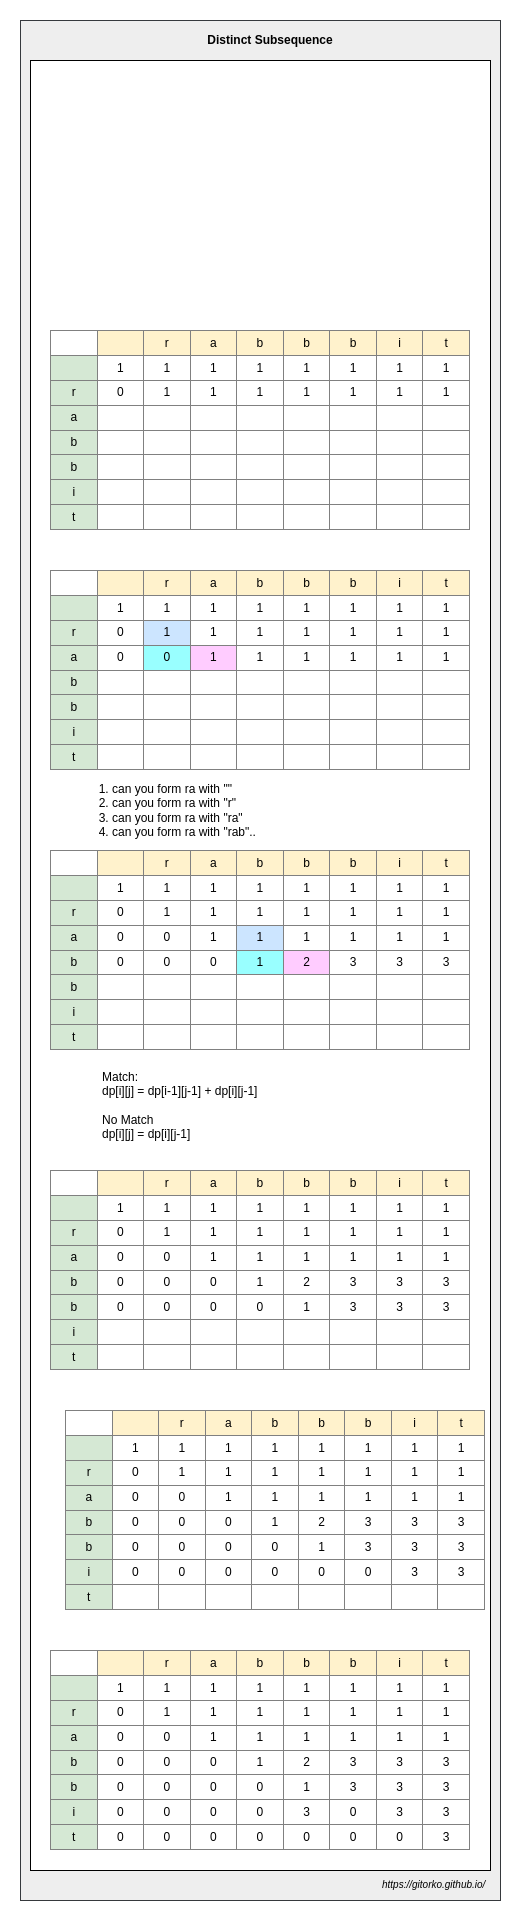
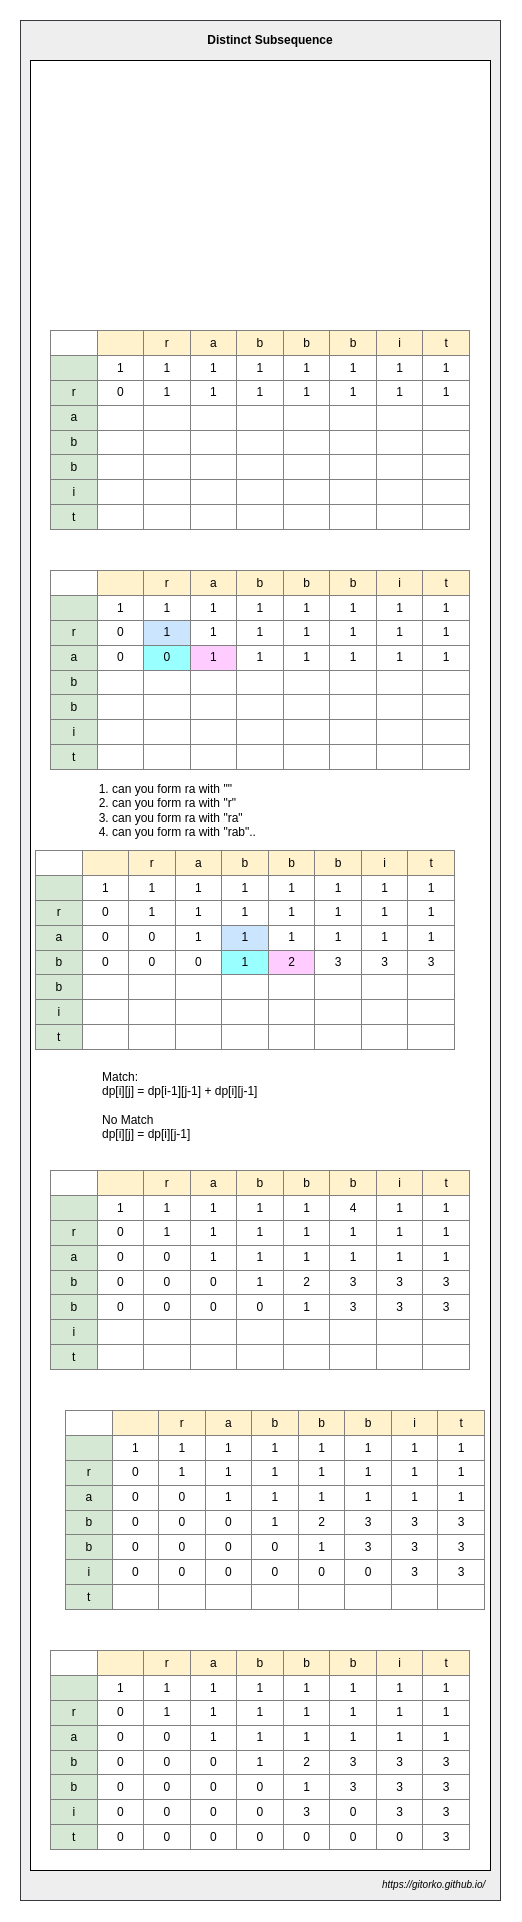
- <mxCell id="6" value="&lt;table border=&quot;1&quot; width=&quot;100%&quot; style=&quot;width: 100% ; height: 100% ; border-collapse: collapse&quot;&gt;&lt;tbody&gt;&lt;tr&gt;&lt;td&gt;&lt;br&gt;&lt;/td&gt;&lt;td style=&quot;background-color: rgb(255 , 242 , 204)&quot;&gt;&amp;nbsp;&lt;/td&gt;&lt;td style=&quot;background-color: rgb(255 , 242 , 204)&quot;&gt;r&lt;/td&gt;&lt;td style=&quot;background-color: rgb(255 , 242 , 204)&quot;&gt;a&lt;/td&gt;&lt;td style=&quot;background-color: rgb(255 , 242 , 204)&quot;&gt;b&lt;/td&gt;&lt;td style=&quot;background-color: rgb(255 , 242 , 204)&quot;&gt;b&lt;/td&gt;&lt;td style=&quot;background-color: rgb(255 , 242 , 204)&quot;&gt;b&lt;/td&gt;&lt;td style=&quot;background-color: rgb(255 , 242 , 204)&quot;&gt;i&lt;/td&gt;&lt;td style=&quot;background-color: rgb(255 , 242 , 204)&quot;&gt;t&lt;/td&gt;&lt;/tr&gt;&lt;tr&gt;&lt;td style=&quot;background-color: rgb(213 , 232 , 212)&quot;&gt;&lt;br&gt;&lt;/td&gt;&lt;td&gt;1&lt;/td&gt;&lt;td&gt;1&lt;/td&gt;&lt;td&gt;1&lt;/td&gt;&lt;td&gt;1&lt;/td&gt;&lt;td&gt;1&lt;/td&gt;&lt;td&gt;1&lt;/td&gt;&lt;td&gt;1&lt;/td&gt;&lt;td&gt;1&lt;/td&gt;&lt;/tr&gt;&lt;tr&gt;&lt;td style=&quot;background-color: rgb(213 , 232 , 212)&quot;&gt;r&lt;/td&gt;&lt;td&gt;0&lt;/td&gt;&lt;td&gt;1&lt;/td&gt;&lt;td&gt;1&lt;/td&gt;&lt;td&gt;1&lt;/td&gt;&lt;td&gt;1&lt;/td&gt;&lt;td&gt;1&lt;/td&gt;&lt;td&gt;1&lt;/td&gt;&lt;td&gt;1&lt;/td&gt;&lt;/tr&gt;&lt;tr&gt;&lt;td style=&quot;background-color: rgb(213 , 232 , 212)&quot;&gt;a&lt;/td&gt;&lt;td&gt;0&lt;/td&gt;&lt;td&gt;0&lt;/td&gt;&lt;td&gt;1&lt;/td&gt;&lt;td style=&quot;background-color: rgb(204 , 229 , 255)&quot;&gt;1&lt;/td&gt;&lt;td&gt;1&lt;/td&gt;&lt;td&gt;1&lt;/td&gt;&lt;td&gt;1&lt;/td&gt;&lt;td&gt;1&lt;/td&gt;&lt;/tr&gt;&lt;tr&gt;&lt;td style=&quot;background-color: rgb(213 , 232 , 212)&quot;&gt;b&lt;/td&gt;&lt;td&gt;0&lt;/td&gt;&lt;td&gt;0&lt;/td&gt;&lt;td&gt;0&lt;/td&gt;&lt;td style=&quot;background-color: rgb(153 , 255 , 255)&quot;&gt;1&lt;/td&gt;&lt;td style=&quot;background-color: rgb(255 , 204 , 255)&quot;&gt;2&lt;/td&gt;&lt;td&gt;3&lt;/td&gt;&lt;td&gt;3&lt;/td&gt;&lt;td&gt;3&lt;/td&gt;&lt;/tr&gt;&lt;tr&gt;&lt;td style=&quot;background-color: rgb(213 , 232 , 212)&quot;&gt;b&lt;/td&gt;&lt;td&gt;&lt;br&gt;&lt;/td&gt;&lt;td&gt;&lt;br&gt;&lt;/td&gt;&lt;td&gt;&lt;br&gt;&lt;/td&gt;&lt;td&gt;&lt;br&gt;&lt;/td&gt;&lt;td&gt;&lt;br&gt;&lt;/td&gt;&lt;td&gt;&lt;br&gt;&lt;/td&gt;&lt;td&gt;&lt;br&gt;&lt;/td&gt;&lt;td&gt;&lt;br&gt;&lt;/td&gt;&lt;/tr&gt;&lt;tr&gt;&lt;td style=&quot;background-color: rgb(213 , 232 , 212)&quot;&gt;i&lt;/td&gt;&lt;td&gt;&lt;br&gt;&lt;/td&gt;&lt;td&gt;&lt;br&gt;&lt;/td&gt;&lt;td&gt;&lt;br&gt;&lt;/td&gt;&lt;td&gt;&lt;br&gt;&lt;/td&gt;&lt;td&gt;&lt;br&gt;&lt;/td&gt;&lt;td&gt;&lt;br&gt;&lt;/td&gt;&lt;td&gt;&lt;br&gt;&lt;/td&gt;&lt;td&gt;&lt;br&gt;&lt;/td&gt;&lt;/tr&gt;&lt;tr&gt;&lt;td style=&quot;background-color: rgb(213 , 232 , 212)&quot;&gt;t&lt;/td&gt;&lt;td&gt;&lt;br&gt;&lt;/td&gt;&lt;td&gt;&lt;br&gt;&lt;/td&gt;&lt;td&gt;&lt;br&gt;&lt;/td&gt;&lt;td&gt;&lt;br&gt;&lt;/td&gt;&lt;td&gt;&lt;br&gt;&lt;/td&gt;&lt;td&gt;&lt;br&gt;&lt;/td&gt;&lt;td&gt;&lt;br&gt;&lt;/td&gt;&lt;td&gt;&lt;br&gt;&lt;/td&gt;&lt;/tr&gt;&lt;/tbody&gt;&lt;/table&gt;" style="text;html=1;strokeColor=none;fillColor=none;overflow=fill;align=center;" vertex="1" parent="1"><mxGeometry x="50" y="850" width="420" height="200" as="geometry" /></mxCell>
+ <mxCell id="6" value="&lt;table border=&quot;1&quot; width=&quot;100%&quot; style=&quot;width: 100% ; height: 100% ; border-collapse: collapse&quot;&gt;&lt;tbody&gt;&lt;tr&gt;&lt;td&gt;&lt;br&gt;&lt;/td&gt;&lt;td style=&quot;background-color: rgb(255 , 242 , 204)&quot;&gt;&amp;nbsp;&lt;/td&gt;&lt;td style=&quot;background-color: rgb(255 , 242 , 204)&quot;&gt;r&lt;/td&gt;&lt;td style=&quot;background-color: rgb(255 , 242 , 204)&quot;&gt;a&lt;/td&gt;&lt;td style=&quot;background-color: rgb(255 , 242 , 204)&quot;&gt;b&lt;/td&gt;&lt;td style=&quot;background-color: rgb(255 , 242 , 204)&quot;&gt;b&lt;/td&gt;&lt;td style=&quot;background-color: rgb(255 , 242 , 204)&quot;&gt;b&lt;/td&gt;&lt;td style=&quot;background-color: rgb(255 , 242 , 204)&quot;&gt;i&lt;/td&gt;&lt;td style=&quot;background-color: rgb(255 , 242 , 204)&quot;&gt;t&lt;/td&gt;&lt;/tr&gt;&lt;tr&gt;&lt;td style=&quot;background-color: rgb(213 , 232 , 212)&quot;&gt;&lt;br&gt;&lt;/td&gt;&lt;td&gt;1&lt;/td&gt;&lt;td&gt;1&lt;/td&gt;&lt;td&gt;1&lt;/td&gt;&lt;td&gt;1&lt;/td&gt;&lt;td&gt;1&lt;/td&gt;&lt;td&gt;1&lt;/td&gt;&lt;td&gt;1&lt;/td&gt;&lt;td&gt;1&lt;/td&gt;&lt;/tr&gt;&lt;tr&gt;&lt;td style=&quot;background-color: rgb(213 , 232 , 212)&quot;&gt;r&lt;/td&gt;&lt;td&gt;0&lt;/td&gt;&lt;td&gt;1&lt;/td&gt;&lt;td&gt;1&lt;/td&gt;&lt;td&gt;1&lt;/td&gt;&lt;td&gt;1&lt;/td&gt;&lt;td&gt;1&lt;/td&gt;&lt;td&gt;1&lt;/td&gt;&lt;td&gt;1&lt;/td&gt;&lt;/tr&gt;&lt;tr&gt;&lt;td style=&quot;background-color: rgb(213 , 232 , 212)&quot;&gt;a&lt;/td&gt;&lt;td&gt;0&lt;/td&gt;&lt;td&gt;0&lt;/td&gt;&lt;td&gt;1&lt;/td&gt;&lt;td style=&quot;background-color: rgb(204 , 229 , 255)&quot;&gt;1&lt;/td&gt;&lt;td&gt;1&lt;/td&gt;&lt;td&gt;1&lt;/td&gt;&lt;td&gt;1&lt;/td&gt;&lt;td&gt;1&lt;/td&gt;&lt;/tr&gt;&lt;tr&gt;&lt;td style=&quot;background-color: rgb(213 , 232 , 212)&quot;&gt;b&lt;/td&gt;&lt;td&gt;0&lt;/td&gt;&lt;td&gt;0&lt;/td&gt;&lt;td&gt;0&lt;/td&gt;&lt;td style=&quot;background-color: rgb(153 , 255 , 255)&quot;&gt;1&lt;/td&gt;&lt;td style=&quot;background-color: rgb(255 , 204 , 255)&quot;&gt;2&lt;/td&gt;&lt;td&gt;3&lt;/td&gt;&lt;td&gt;3&lt;/td&gt;&lt;td&gt;3&lt;/td&gt;&lt;/tr&gt;&lt;tr&gt;&lt;td style=&quot;background-color: rgb(213 , 232 , 212)&quot;&gt;b&lt;/td&gt;&lt;td&gt;&lt;br&gt;&lt;/td&gt;&lt;td&gt;&lt;br&gt;&lt;/td&gt;&lt;td&gt;&lt;br&gt;&lt;/td&gt;&lt;td&gt;&lt;br&gt;&lt;/td&gt;&lt;td&gt;&lt;br&gt;&lt;/td&gt;&lt;td&gt;&lt;br&gt;&lt;/td&gt;&lt;td&gt;&lt;br&gt;&lt;/td&gt;&lt;td&gt;&lt;br&gt;&lt;/td&gt;&lt;/tr&gt;&lt;tr&gt;&lt;td style=&quot;background-color: rgb(213 , 232 , 212)&quot;&gt;i&lt;/td&gt;&lt;td&gt;&lt;br&gt;&lt;/td&gt;&lt;td&gt;&lt;br&gt;&lt;/td&gt;&lt;td&gt;&lt;br&gt;&lt;/td&gt;&lt;td&gt;&lt;br&gt;&lt;/td&gt;&lt;td&gt;&lt;br&gt;&lt;/td&gt;&lt;td&gt;&lt;br&gt;&lt;/td&gt;&lt;td&gt;&lt;br&gt;&lt;/td&gt;&lt;td&gt;&lt;br&gt;&lt;/td&gt;&lt;/tr&gt;&lt;tr&gt;&lt;td style=&quot;background-color: rgb(213 , 232 , 212)&quot;&gt;t&lt;/td&gt;&lt;td&gt;&lt;br&gt;&lt;/td&gt;&lt;td&gt;&lt;br&gt;&lt;/td&gt;&lt;td&gt;&lt;br&gt;&lt;/td&gt;&lt;td&gt;&lt;br&gt;&lt;/td&gt;&lt;td&gt;&lt;br&gt;&lt;/td&gt;&lt;td&gt;&lt;br&gt;&lt;/td&gt;&lt;td&gt;&lt;br&gt;&lt;/td&gt;&lt;td&gt;&lt;br&gt;&lt;/td&gt;&lt;/tr&gt;&lt;/tbody&gt;&lt;/table&gt;" style="text;html=1;strokeColor=none;fillColor=none;overflow=fill;align=center;" vertex="1" parent="1"><mxGeometry x="35" y="850" width="420" height="200" as="geometry" /></mxCell>
- <mxCell id="7" value="&lt;table border=&quot;1&quot; width=&quot;100%&quot; style=&quot;width: 100% ; height: 100% ; border-collapse: collapse&quot;&gt;&lt;tbody&gt;&lt;tr&gt;&lt;td&gt;&lt;br&gt;&lt;/td&gt;&lt;td style=&quot;background-color: rgb(255 , 242 , 204)&quot;&gt;&amp;nbsp;&lt;/td&gt;&lt;td style=&quot;background-color: rgb(255 , 242 , 204)&quot;&gt;r&lt;/td&gt;&lt;td style=&quot;background-color: rgb(255 , 242 , 204)&quot;&gt;a&lt;/td&gt;&lt;td style=&quot;background-color: rgb(255 , 242 , 204)&quot;&gt;b&lt;/td&gt;&lt;td style=&quot;background-color: rgb(255 , 242 , 204)&quot;&gt;b&lt;/td&gt;&lt;td style=&quot;background-color: rgb(255 , 242 , 204)&quot;&gt;b&lt;/td&gt;&lt;td style=&quot;background-color: rgb(255 , 242 , 204)&quot;&gt;i&lt;/td&gt;&lt;td style=&quot;background-color: rgb(255 , 242 , 204)&quot;&gt;t&lt;/td&gt;&lt;/tr&gt;&lt;tr&gt;&lt;td style=&quot;background-color: rgb(213 , 232 , 212)&quot;&gt;&lt;br&gt;&lt;/td&gt;&lt;td&gt;1&lt;/td&gt;&lt;td&gt;1&lt;/td&gt;&lt;td&gt;1&lt;/td&gt;&lt;td&gt;1&lt;/td&gt;&lt;td&gt;1&lt;/td&gt;&lt;td&gt;1&lt;/td&gt;&lt;td&gt;1&lt;/td&gt;&lt;td&gt;1&lt;/td&gt;&lt;/tr&gt;&lt;tr&gt;&lt;td style=&quot;background-color: rgb(213 , 232 , 212)&quot;&gt;r&lt;/td&gt;&lt;td&gt;0&lt;/td&gt;&lt;td&gt;1&lt;/td&gt;&lt;td&gt;1&lt;/td&gt;&lt;td&gt;1&lt;/td&gt;&lt;td&gt;1&lt;/td&gt;&lt;td&gt;1&lt;/td&gt;&lt;td&gt;1&lt;/td&gt;&lt;td&gt;1&lt;/td&gt;&lt;/tr&gt;&lt;tr&gt;&lt;td style=&quot;background-color: rgb(213 , 232 , 212)&quot;&gt;a&lt;/td&gt;&lt;td&gt;0&lt;/td&gt;&lt;td&gt;0&lt;/td&gt;&lt;td&gt;1&lt;/td&gt;&lt;td&gt;1&lt;/td&gt;&lt;td&gt;1&lt;/td&gt;&lt;td&gt;1&lt;/td&gt;&lt;td&gt;1&lt;/td&gt;&lt;td&gt;1&lt;/td&gt;&lt;/tr&gt;&lt;tr&gt;&lt;td style=&quot;background-color: rgb(213 , 232 , 212)&quot;&gt;b&lt;/td&gt;&lt;td&gt;0&lt;/td&gt;&lt;td&gt;0&lt;/td&gt;&lt;td&gt;0&lt;/td&gt;&lt;td&gt;1&lt;/td&gt;&lt;td&gt;2&lt;/td&gt;&lt;td&gt;3&lt;/td&gt;&lt;td&gt;3&lt;/td&gt;&lt;td&gt;3&lt;/td&gt;&lt;/tr&gt;&lt;tr&gt;&lt;td style=&quot;background-color: rgb(213 , 232 , 212)&quot;&gt;b&lt;/td&gt;&lt;td&gt;0&lt;/td&gt;&lt;td&gt;0&lt;/td&gt;&lt;td&gt;0&lt;/td&gt;&lt;td&gt;0&lt;/td&gt;&lt;td&gt;1&lt;/td&gt;&lt;td&gt;3&lt;/td&gt;&lt;td&gt;3&lt;/td&gt;&lt;td&gt;3&lt;/td&gt;&lt;/tr&gt;&lt;tr&gt;&lt;td style=&quot;background-color: rgb(213 , 232 , 212)&quot;&gt;i&lt;/td&gt;&lt;td&gt;&lt;br&gt;&lt;/td&gt;&lt;td&gt;&lt;br&gt;&lt;/td&gt;&lt;td&gt;&lt;br&gt;&lt;/td&gt;&lt;td&gt;&lt;br&gt;&lt;/td&gt;&lt;td&gt;&lt;br&gt;&lt;/td&gt;&lt;td&gt;&lt;br&gt;&lt;/td&gt;&lt;td&gt;&lt;br&gt;&lt;/td&gt;&lt;td&gt;&lt;br&gt;&lt;/td&gt;&lt;/tr&gt;&lt;tr&gt;&lt;td style=&quot;background-color: rgb(213 , 232 , 212)&quot;&gt;t&lt;/td&gt;&lt;td&gt;&lt;br&gt;&lt;/td&gt;&lt;td&gt;&lt;br&gt;&lt;/td&gt;&lt;td&gt;&lt;br&gt;&lt;/td&gt;&lt;td&gt;&lt;br&gt;&lt;/td&gt;&lt;td&gt;&lt;br&gt;&lt;/td&gt;&lt;td&gt;&lt;br&gt;&lt;/td&gt;&lt;td&gt;&lt;br&gt;&lt;/td&gt;&lt;td&gt;&lt;br&gt;&lt;/td&gt;&lt;/tr&gt;&lt;/tbody&gt;&lt;/table&gt;" style="text;html=1;strokeColor=none;fillColor=none;overflow=fill;align=center;" vertex="1" parent="1"><mxGeometry x="50" y="1170" width="420" height="200" as="geometry" /></mxCell>
+ <mxCell id="7" value="&lt;table border=&quot;1&quot; width=&quot;100%&quot; style=&quot;width: 100% ; height: 100% ; border-collapse: collapse&quot;&gt;&lt;tbody&gt;&lt;tr&gt;&lt;td&gt;&lt;br&gt;&lt;/td&gt;&lt;td style=&quot;background-color: rgb(255 , 242 , 204)&quot;&gt;&amp;nbsp;&lt;/td&gt;&lt;td style=&quot;background-color: rgb(255 , 242 , 204)&quot;&gt;r&lt;/td&gt;&lt;td style=&quot;background-color: rgb(255 , 242 , 204)&quot;&gt;a&lt;/td&gt;&lt;td style=&quot;background-color: rgb(255 , 242 , 204)&quot;&gt;b&lt;/td&gt;&lt;td style=&quot;background-color: rgb(255 , 242 , 204)&quot;&gt;b&lt;/td&gt;&lt;td style=&quot;background-color: rgb(255 , 242 , 204)&quot;&gt;b&lt;/td&gt;&lt;td style=&quot;background-color: rgb(255 , 242 , 204)&quot;&gt;i&lt;/td&gt;&lt;td style=&quot;background-color: rgb(255 , 242 , 204)&quot;&gt;t&lt;/td&gt;&lt;/tr&gt;&lt;tr&gt;&lt;td style=&quot;background-color: rgb(213 , 232 , 212)&quot;&gt;&lt;br&gt;&lt;/td&gt;&lt;td&gt;1&lt;/td&gt;&lt;td&gt;1&lt;/td&gt;&lt;td&gt;1&lt;/td&gt;&lt;td&gt;1&lt;/td&gt;&lt;td&gt;1&lt;/td&gt;&lt;td&gt;4&lt;/td&gt;&lt;td&gt;1&lt;/td&gt;&lt;td&gt;1&lt;/td&gt;&lt;/tr&gt;&lt;tr&gt;&lt;td style=&quot;background-color: rgb(213 , 232 , 212)&quot;&gt;r&lt;/td&gt;&lt;td&gt;0&lt;/td&gt;&lt;td&gt;1&lt;/td&gt;&lt;td&gt;1&lt;/td&gt;&lt;td&gt;1&lt;/td&gt;&lt;td&gt;1&lt;/td&gt;&lt;td&gt;1&lt;/td&gt;&lt;td&gt;1&lt;/td&gt;&lt;td&gt;1&lt;/td&gt;&lt;/tr&gt;&lt;tr&gt;&lt;td style=&quot;background-color: rgb(213 , 232 , 212)&quot;&gt;a&lt;/td&gt;&lt;td&gt;0&lt;/td&gt;&lt;td&gt;0&lt;/td&gt;&lt;td&gt;1&lt;/td&gt;&lt;td&gt;1&lt;/td&gt;&lt;td&gt;1&lt;/td&gt;&lt;td&gt;1&lt;/td&gt;&lt;td&gt;1&lt;/td&gt;&lt;td&gt;1&lt;/td&gt;&lt;/tr&gt;&lt;tr&gt;&lt;td style=&quot;background-color: rgb(213 , 232 , 212)&quot;&gt;b&lt;/td&gt;&lt;td&gt;0&lt;/td&gt;&lt;td&gt;0&lt;/td&gt;&lt;td&gt;0&lt;/td&gt;&lt;td&gt;1&lt;/td&gt;&lt;td&gt;2&lt;/td&gt;&lt;td&gt;3&lt;/td&gt;&lt;td&gt;3&lt;/td&gt;&lt;td&gt;3&lt;/td&gt;&lt;/tr&gt;&lt;tr&gt;&lt;td style=&quot;background-color: rgb(213 , 232 , 212)&quot;&gt;b&lt;/td&gt;&lt;td&gt;0&lt;/td&gt;&lt;td&gt;0&lt;/td&gt;&lt;td&gt;0&lt;/td&gt;&lt;td&gt;0&lt;/td&gt;&lt;td&gt;1&lt;/td&gt;&lt;td&gt;3&lt;/td&gt;&lt;td&gt;3&lt;/td&gt;&lt;td&gt;3&lt;/td&gt;&lt;/tr&gt;&lt;tr&gt;&lt;td style=&quot;background-color: rgb(213 , 232 , 212)&quot;&gt;i&lt;/td&gt;&lt;td&gt;&lt;br&gt;&lt;/td&gt;&lt;td&gt;&lt;br&gt;&lt;/td&gt;&lt;td&gt;&lt;br&gt;&lt;/td&gt;&lt;td&gt;&lt;br&gt;&lt;/td&gt;&lt;td&gt;&lt;br&gt;&lt;/td&gt;&lt;td&gt;&lt;br&gt;&lt;/td&gt;&lt;td&gt;&lt;br&gt;&lt;/td&gt;&lt;td&gt;&lt;br&gt;&lt;/td&gt;&lt;/tr&gt;&lt;tr&gt;&lt;td style=&quot;background-color: rgb(213 , 232 , 212)&quot;&gt;t&lt;/td&gt;&lt;td&gt;&lt;br&gt;&lt;/td&gt;&lt;td&gt;&lt;br&gt;&lt;/td&gt;&lt;td&gt;&lt;br&gt;&lt;/td&gt;&lt;td&gt;&lt;br&gt;&lt;/td&gt;&lt;td&gt;&lt;br&gt;&lt;/td&gt;&lt;td&gt;&lt;br&gt;&lt;/td&gt;&lt;td&gt;&lt;br&gt;&lt;/td&gt;&lt;td&gt;&lt;br&gt;&lt;/td&gt;&lt;/tr&gt;&lt;/tbody&gt;&lt;/table&gt;" style="text;html=1;strokeColor=none;fillColor=none;overflow=fill;align=center;" vertex="1" parent="1"><mxGeometry x="50" y="1170" width="420" height="200" as="geometry" /></mxCell>
